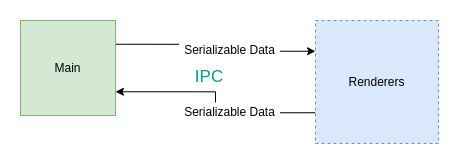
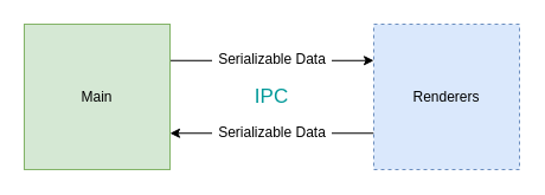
- <mxCell id="3" value="Main" style="whiteSpace=wrap;html=1;aspect=fixed;fillColor=#d5e8d4;strokeColor=#82b366;" vertex="1" parent="1"><mxGeometry x="20" y="20" width="95" height="95" as="geometry" /></mxCell>
+ <mxCell id="3" value="Main" style="whiteSpace=wrap;html=1;aspect=fixed;fillColor=#d5e8d4;strokeColor=#82b366;" vertex="1" parent="1"><mxGeometry x="20" y="20" width="123" height="123" as="geometry" /></mxCell>
- <mxCell id="8" value="&lt;font style=&quot;font-size: 17px&quot; color=&quot;#009999&quot;&gt;IPC&lt;/font&gt;" style="text;html=1;strokeColor=none;fillColor=none;align=center;verticalAlign=middle;whiteSpace=wrap;rounded=0;" vertex="1" parent="1"><mxGeometry x="189" y="67" width="40" height="20" as="geometry" /></mxCell>
+ <mxCell id="8" value="&lt;font style=&quot;font-size: 17px&quot; color=&quot;#009999&quot;&gt;IPC&lt;/font&gt;" style="text;html=1;strokeColor=none;fillColor=none;align=center;verticalAlign=middle;whiteSpace=wrap;rounded=0;" vertex="1" parent="1"><mxGeometry x="209" y="72" width="40" height="20" as="geometry" /></mxCell>
